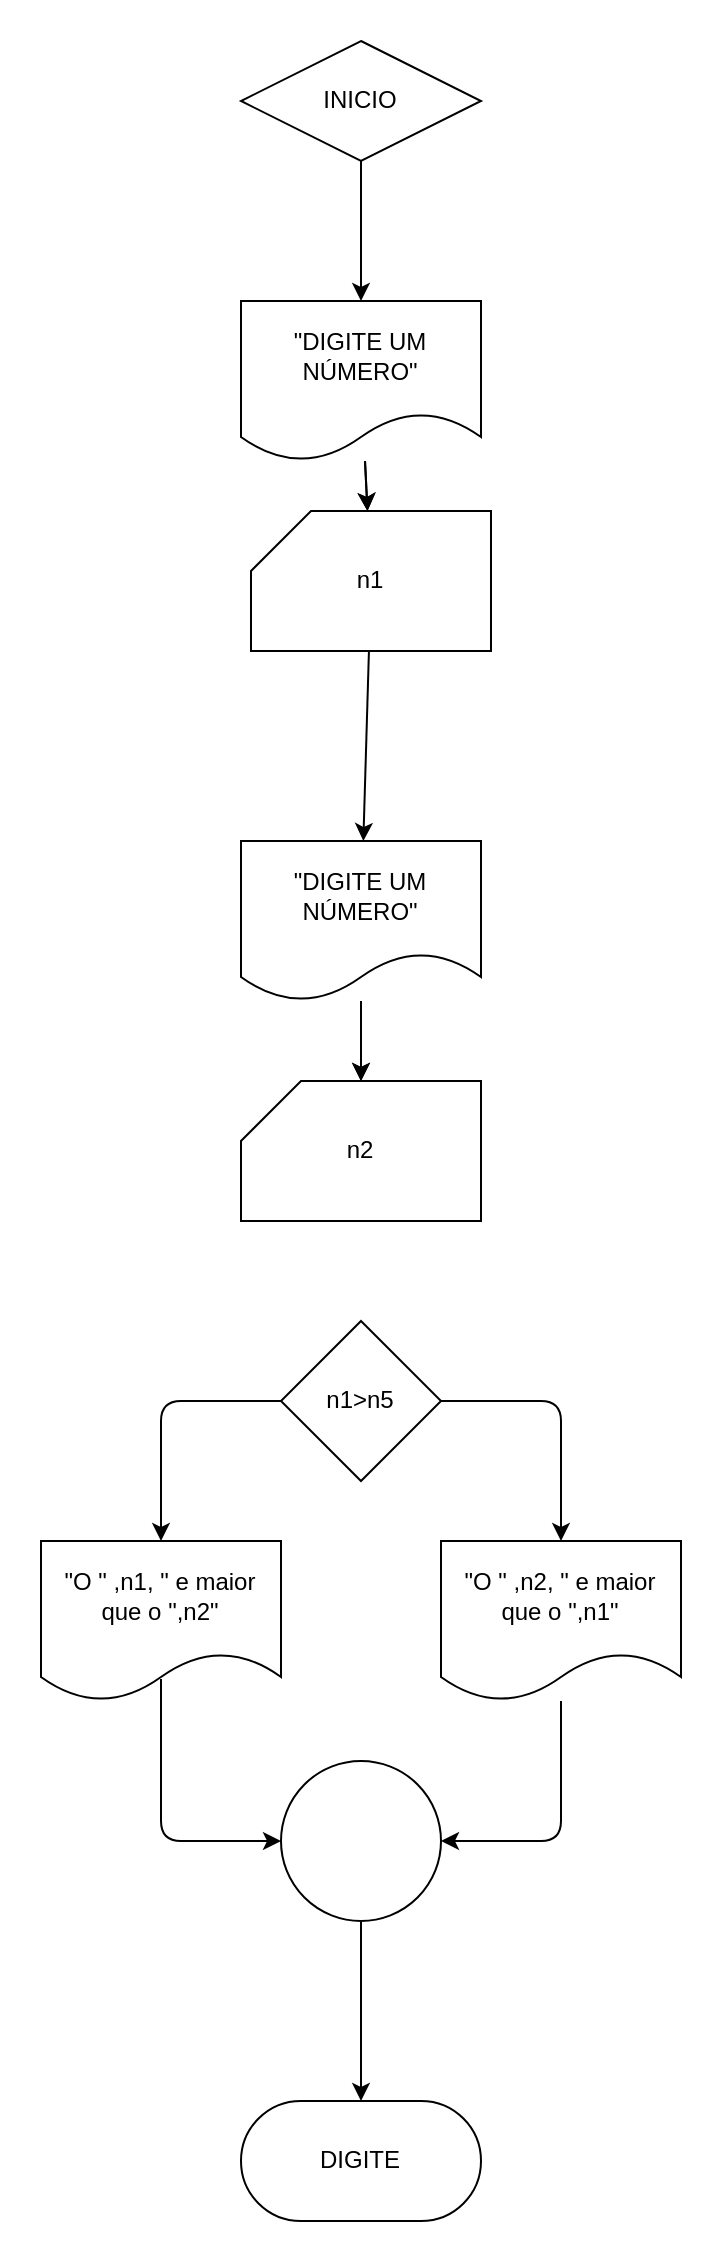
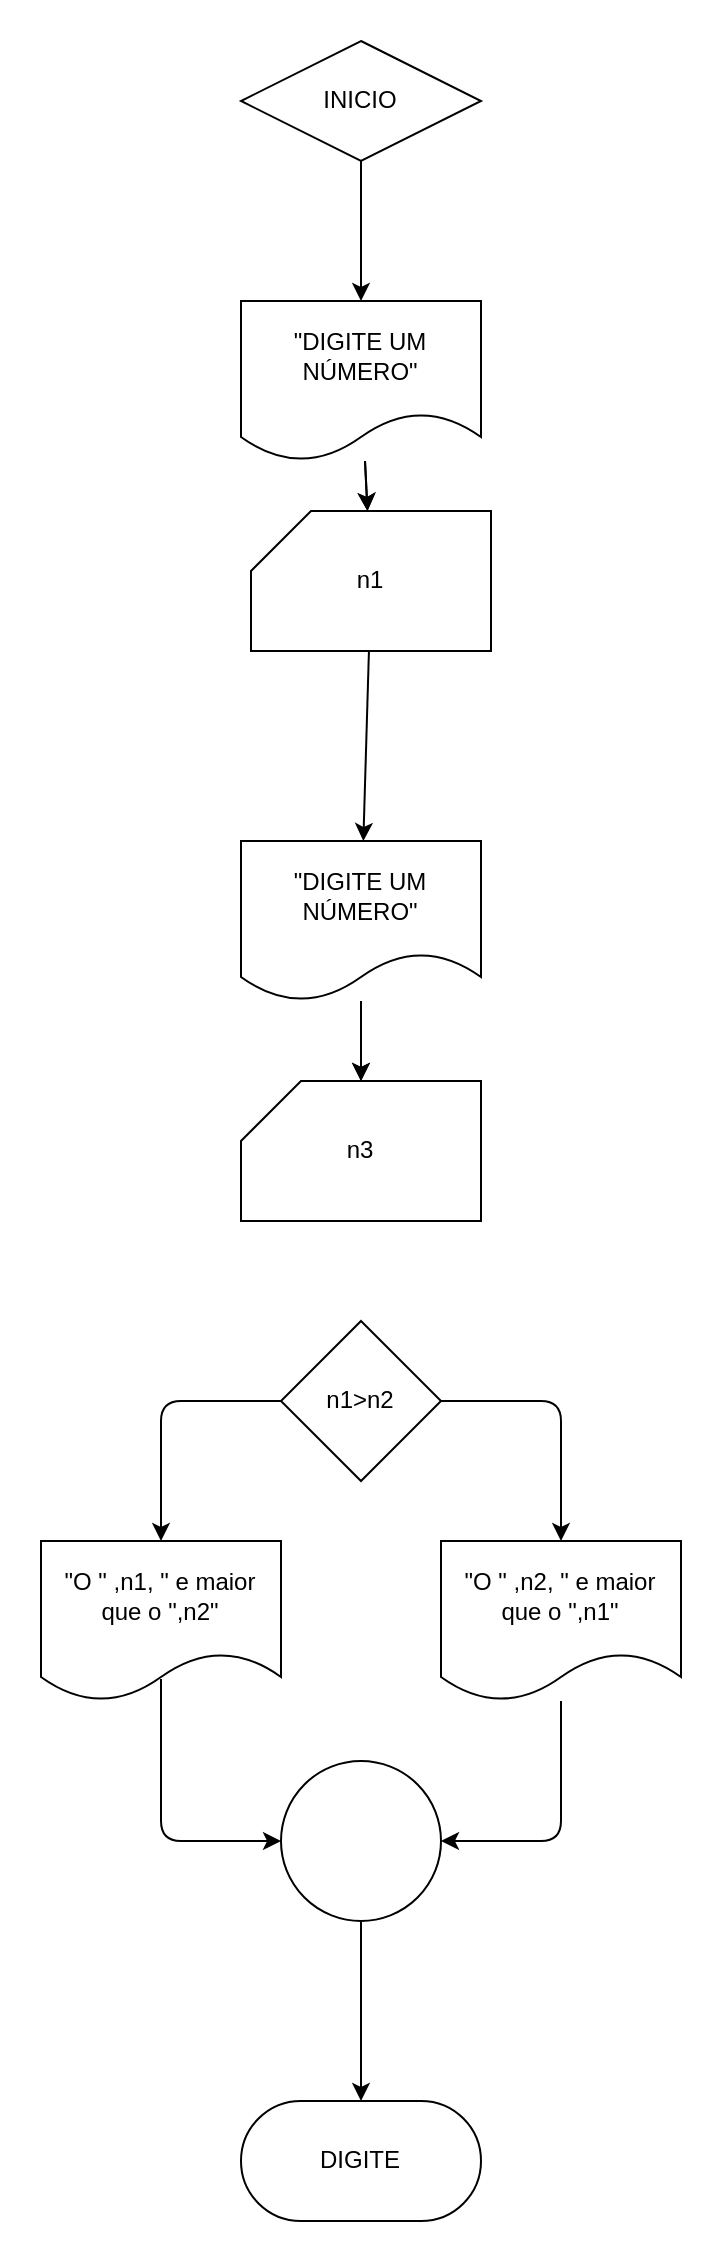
- <mxCell id="21" value="n2" style="shape=card;whiteSpace=wrap;html=1;" vertex="1" parent="1"><mxGeometry x="120" y="540" width="120" height="70" as="geometry" /></mxCell>
+ <mxCell id="21" value="n3" style="shape=card;whiteSpace=wrap;html=1;" vertex="1" parent="1"><mxGeometry x="120" y="540" width="120" height="70" as="geometry" /></mxCell>
- <mxCell id="11" value="n1&amp;gt;n5" style="rhombus;whiteSpace=wrap;html=1;" vertex="1" parent="1"><mxGeometry x="140" y="660" width="80" height="80" as="geometry" /></mxCell>
+ <mxCell id="11" value="n1&amp;gt;n2" style="rhombus;whiteSpace=wrap;html=1;" vertex="1" parent="1"><mxGeometry x="140" y="660" width="80" height="80" as="geometry" /></mxCell>
